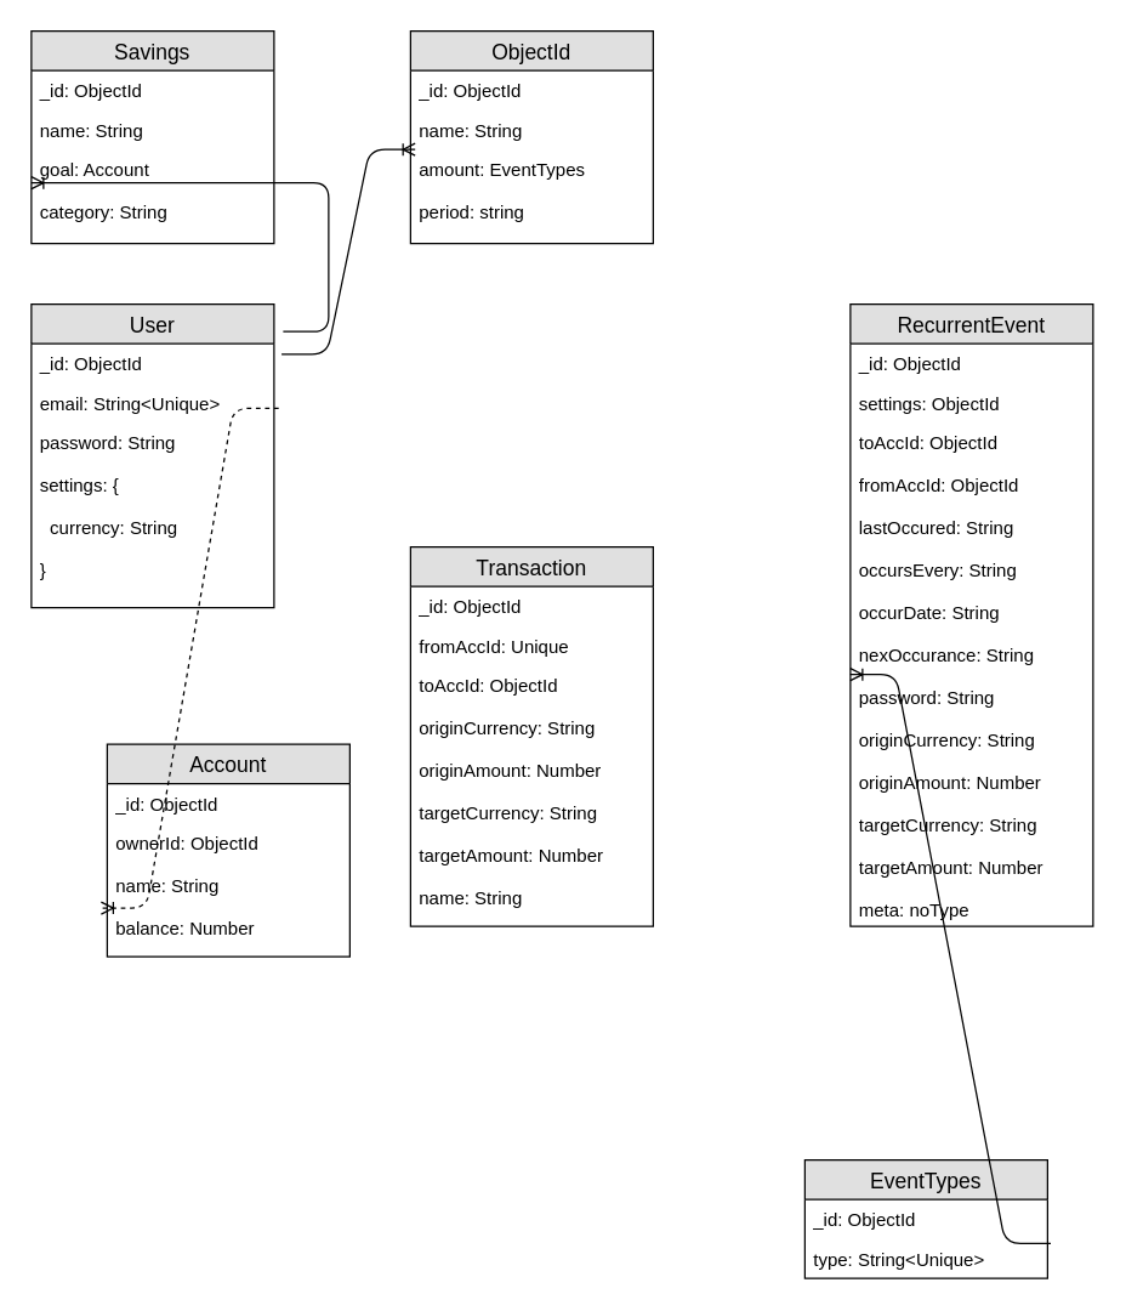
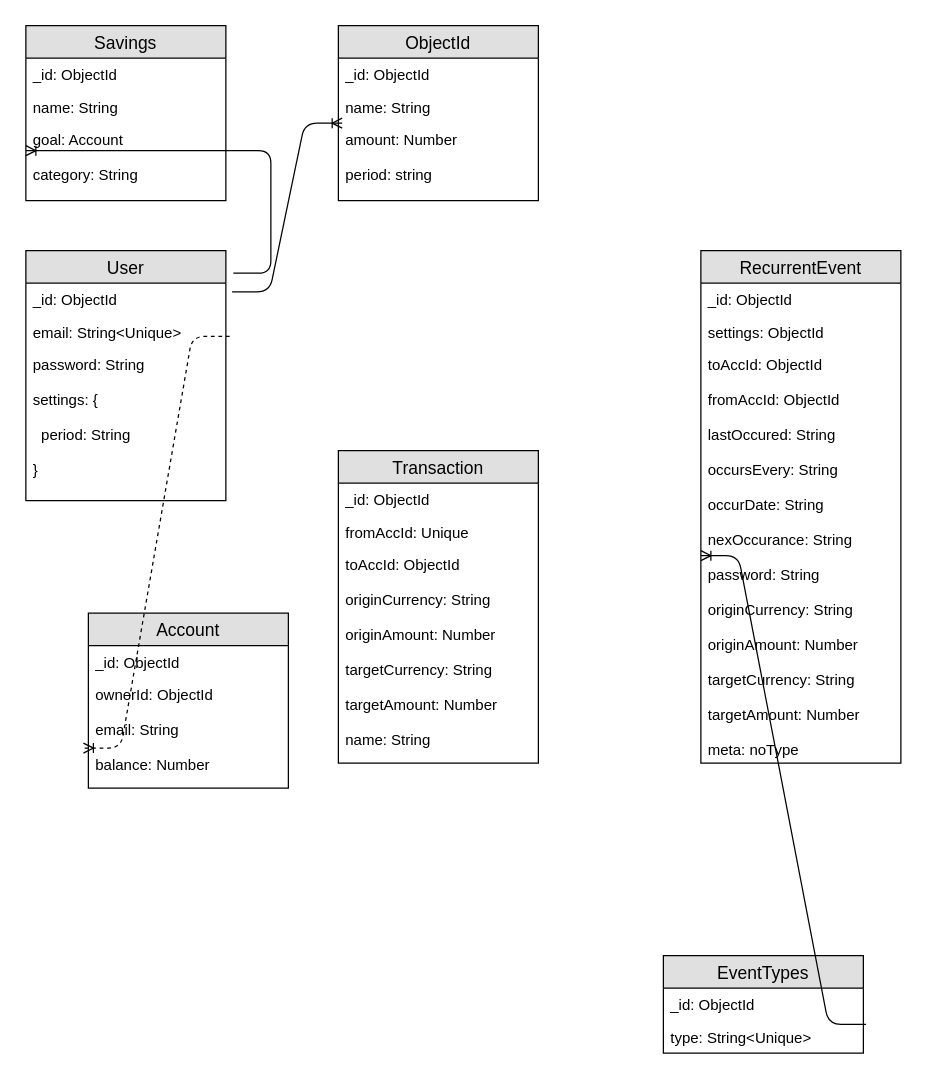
- <mxCell id="27" value="amount: EventTypes&#10;&#10;period: string&#10;" style="text;strokeColor=none;fillColor=none;spacingLeft=4;spacingRight=4;overflow=hidden;rotatable=0;points=[[0,0.5],[1,0.5]];portConstraint=eastwest;fontSize=12;" parent="24" vertex="1"><mxGeometry y="78" width="160" height="62" as="geometry" /></mxCell>
+ <mxCell id="27" value="amount: Number&#10;&#10;period: string&#10;" style="text;strokeColor=none;fillColor=none;spacingLeft=4;spacingRight=4;overflow=hidden;rotatable=0;points=[[0,0.5],[1,0.5]];portConstraint=eastwest;fontSize=12;" parent="24" vertex="1"><mxGeometry y="78" width="160" height="62" as="geometry" /></mxCell>
- <mxCell id="5" value="password: String&#10;&#10;settings: {&#10;&#10;  currency: String&#10;&#10;}&#10;" style="text;strokeColor=none;fillColor=none;spacingLeft=4;spacingRight=4;overflow=hidden;rotatable=0;points=[[0,0.5],[1,0.5]];portConstraint=eastwest;fontSize=12;" parent="2" vertex="1"><mxGeometry y="78" width="160" height="122" as="geometry" /></mxCell>
+ <mxCell id="5" value="password: String&#10;&#10;settings: {&#10;&#10;  period: String&#10;&#10;}&#10;" style="text;strokeColor=none;fillColor=none;spacingLeft=4;spacingRight=4;overflow=hidden;rotatable=0;points=[[0,0.5],[1,0.5]];portConstraint=eastwest;fontSize=12;" parent="2" vertex="1"><mxGeometry y="78" width="160" height="122" as="geometry" /></mxCell>
- <mxCell id="19" value="ownerId: ObjectId&#10;&#10;name: String&#10;&#10;balance: Number&#10;" style="text;strokeColor=none;fillColor=none;spacingLeft=4;spacingRight=4;overflow=hidden;rotatable=0;points=[[0,0.5],[1,0.5]];portConstraint=eastwest;fontSize=12;" parent="17" vertex="1"><mxGeometry y="52" width="160" height="88" as="geometry" /></mxCell>
+ <mxCell id="19" value="ownerId: ObjectId&#10;&#10;email: String&#10;&#10;balance: Number&#10;" style="text;strokeColor=none;fillColor=none;spacingLeft=4;spacingRight=4;overflow=hidden;rotatable=0;points=[[0,0.5],[1,0.5]];portConstraint=eastwest;fontSize=12;" parent="17" vertex="1"><mxGeometry y="52" width="160" height="88" as="geometry" /></mxCell>
